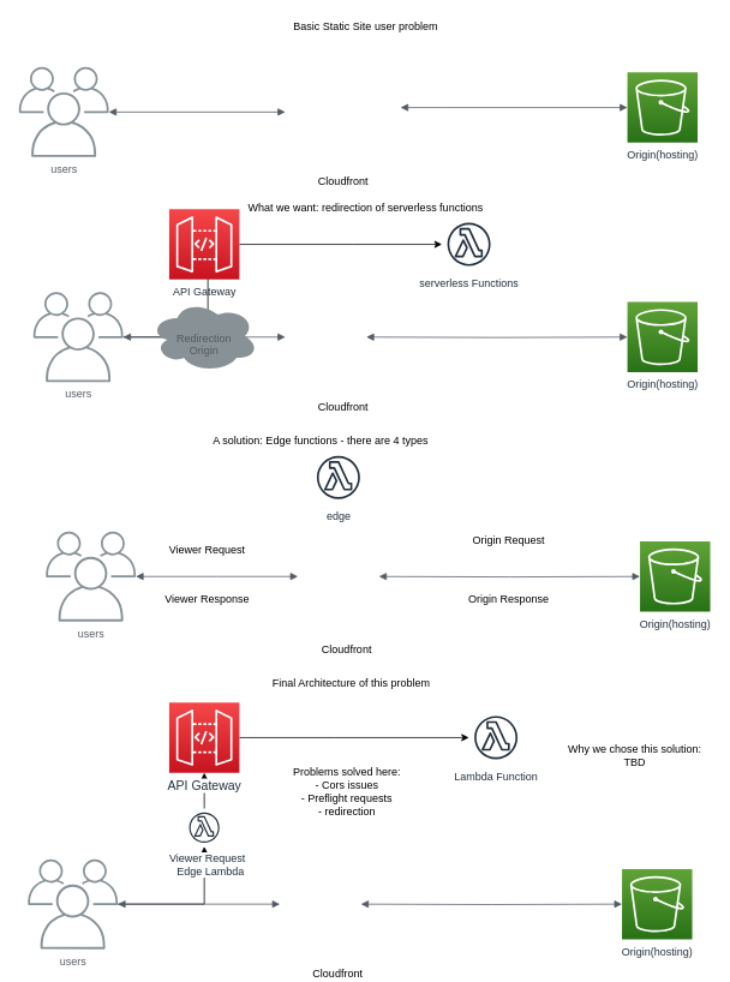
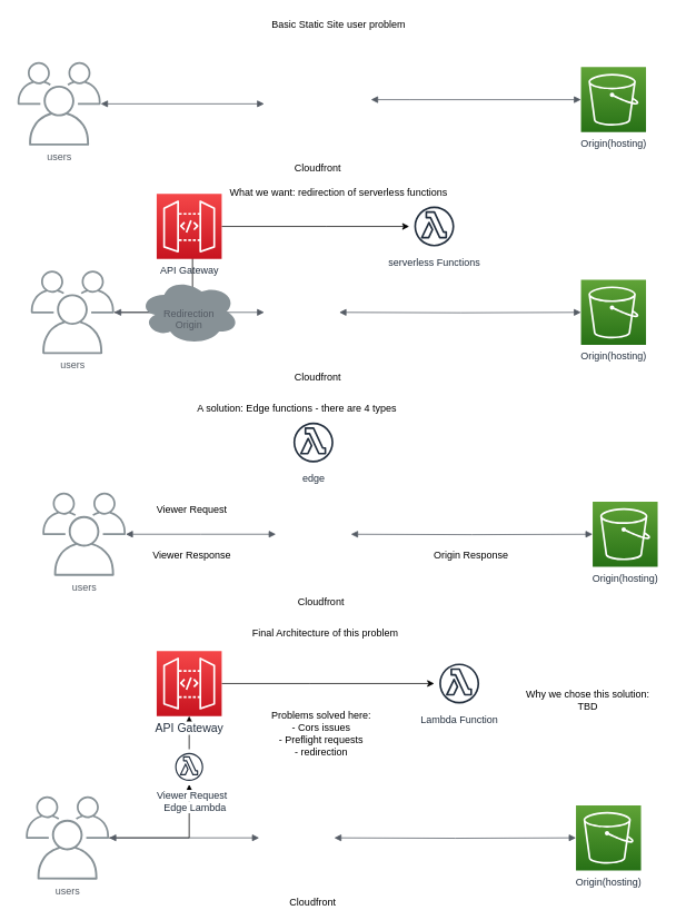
- <mxCell id="21" value="Origin Request" style="text;html=1;align=center;verticalAlign=middle;resizable=0;points=[];autosize=1;strokeColor=none;" parent="1" vertex="1"><mxGeometry x="514" y="590" width="100" height="20" as="geometry" /></mxCell>
